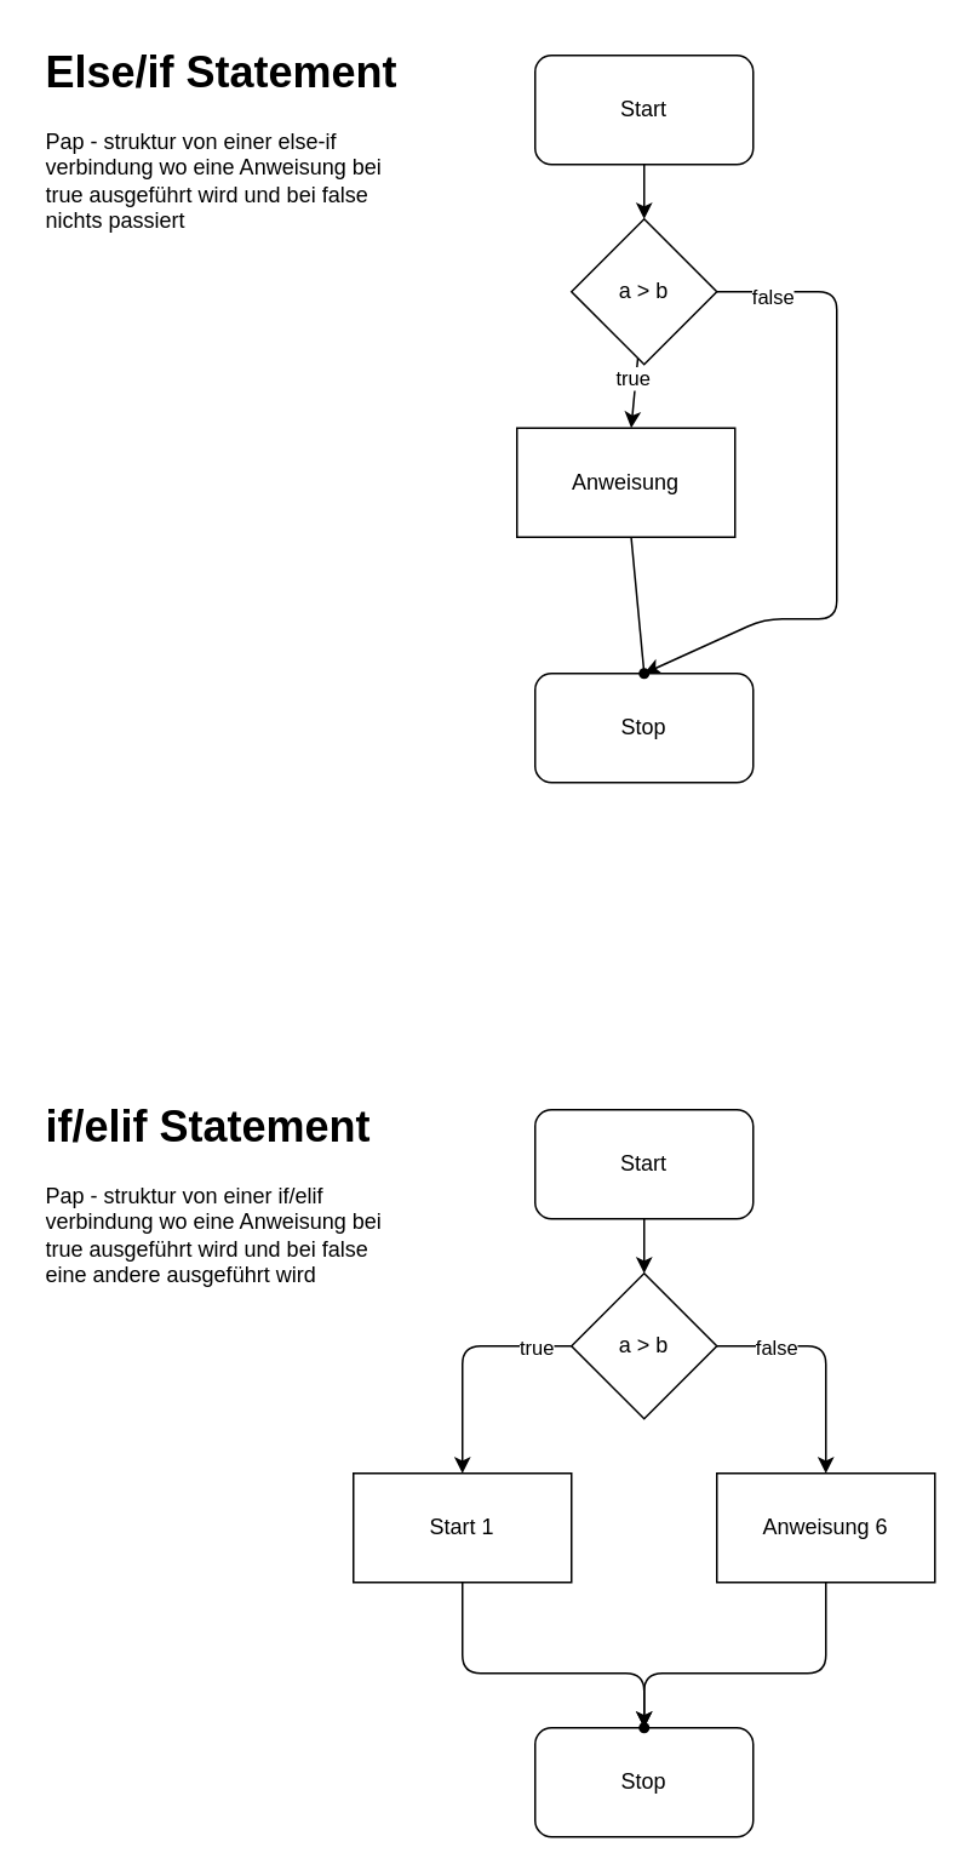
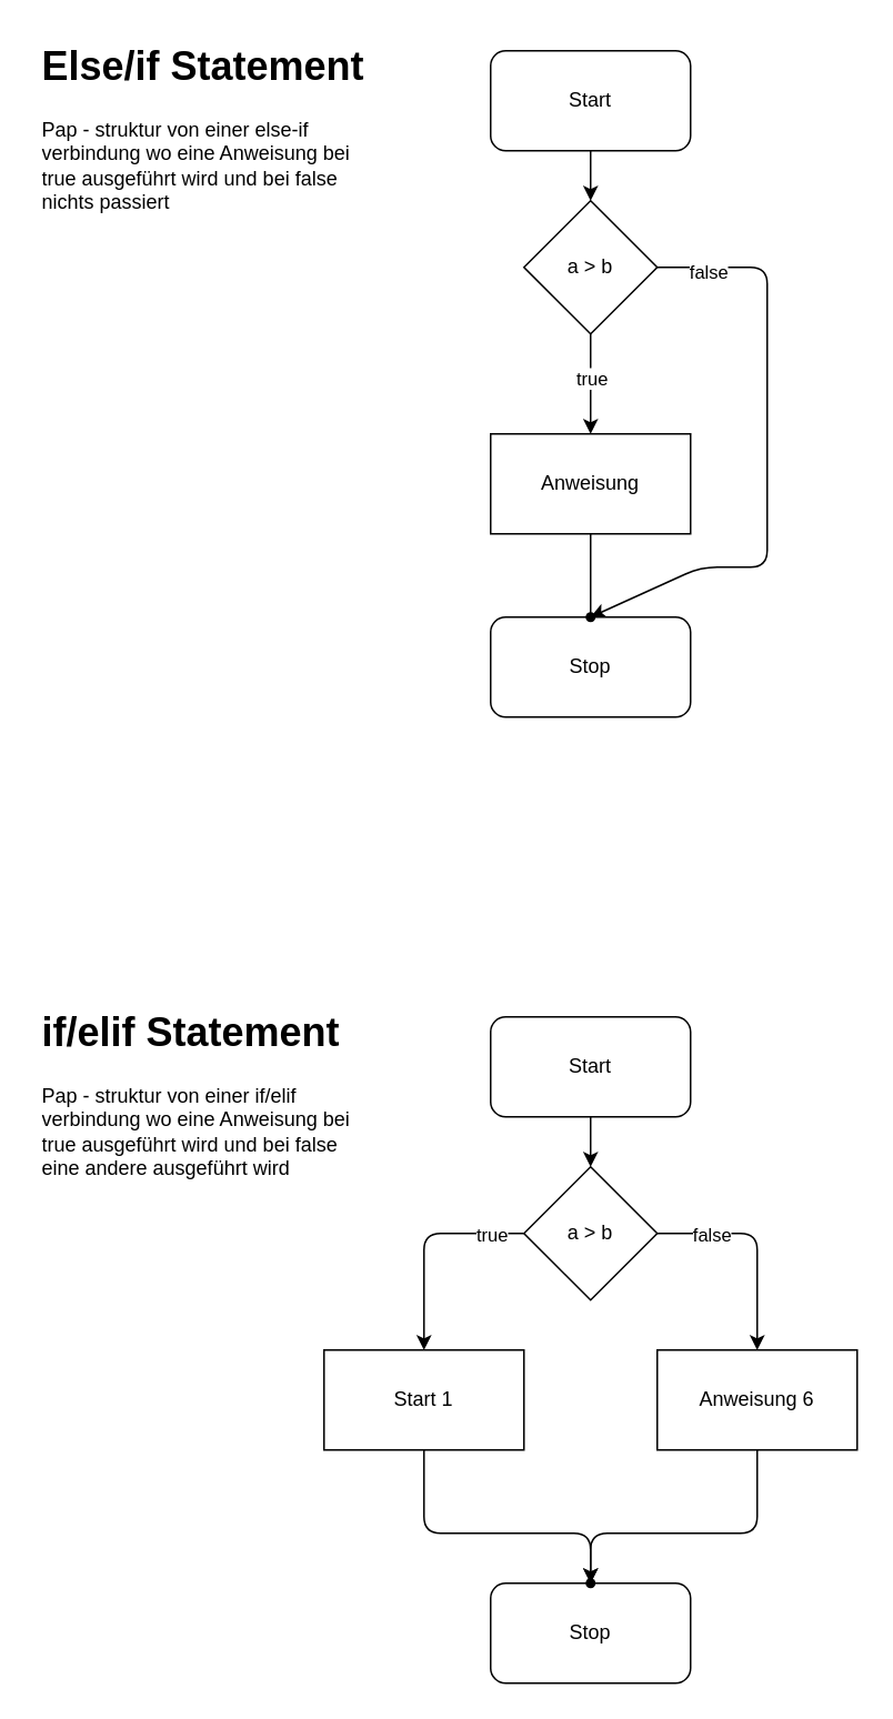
- <mxCell id="5" value="Anweisung" style="rounded=0;whiteSpace=wrap;html=1;" vertex="1" parent="1"><mxGeometry x="284" y="235" width="120" height="60" as="geometry" /></mxCell>
+ <mxCell id="5" value="Anweisung" style="rounded=0;whiteSpace=wrap;html=1;" vertex="1" parent="1"><mxGeometry x="294" y="260" width="120" height="60" as="geometry" /></mxCell>
